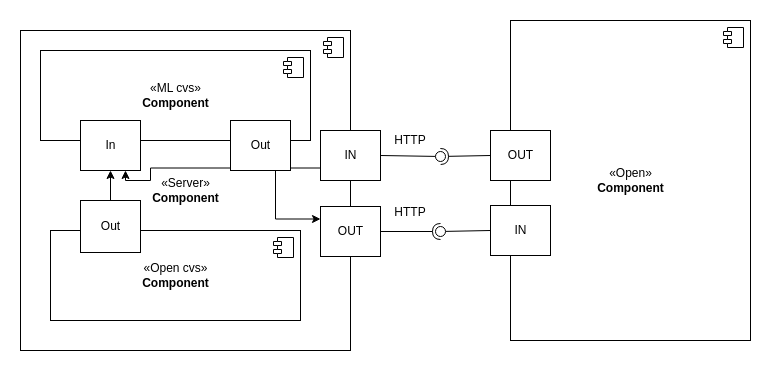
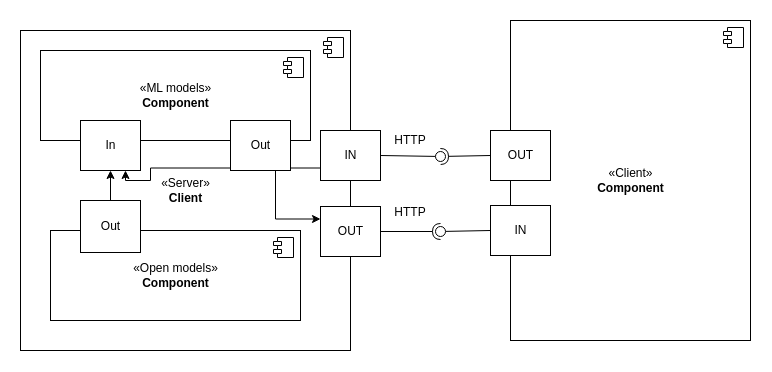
- <mxCell id="13" value="«ML cvs»&lt;br&gt;&lt;b&gt;Component&lt;/b&gt;" style="html=1;dropTarget=0;" vertex="1" parent="1"><mxGeometry x="40" y="50" width="270" height="90" as="geometry" /></mxCell>
+ <mxCell id="13" value="«ML models»&lt;br&gt;&lt;b&gt;Component&lt;/b&gt;" style="html=1;dropTarget=0;" vertex="1" parent="1"><mxGeometry x="40" y="50" width="270" height="90" as="geometry" /></mxCell>
- <mxCell id="4" value="«Open»&lt;br&gt;&lt;b&gt;Component&lt;/b&gt;" style="html=1;dropTarget=0;" vertex="1" parent="1"><mxGeometry x="510" y="20" width="240" height="320" as="geometry" /></mxCell>
+ <mxCell id="4" value="«Client»&lt;br&gt;&lt;b&gt;Component&lt;/b&gt;" style="html=1;dropTarget=0;" vertex="1" parent="1"><mxGeometry x="510" y="20" width="240" height="320" as="geometry" /></mxCell>
- <mxCell id="2" value="«Server»&lt;br&gt;&lt;b&gt;Component&lt;/b&gt;" style="html=1;dropTarget=0;" vertex="1" parent="1"><mxGeometry x="20" y="30" width="330" height="320" as="geometry" /></mxCell>
+ <mxCell id="2" value="«Server»&lt;br&gt;&lt;b&gt;Client&lt;/b&gt;" style="html=1;dropTarget=0;" vertex="1" parent="1"><mxGeometry x="20" y="30" width="330" height="320" as="geometry" /></mxCell>
- <mxCell id="15" value="«Open cvs»&lt;br&gt;&lt;b&gt;Component&lt;/b&gt;" style="html=1;dropTarget=0;" vertex="1" parent="1"><mxGeometry x="50" y="230" width="250" height="90" as="geometry" /></mxCell>
+ <mxCell id="15" value="«Open models»&lt;br&gt;&lt;b&gt;Component&lt;/b&gt;" style="html=1;dropTarget=0;" vertex="1" parent="1"><mxGeometry x="50" y="230" width="250" height="90" as="geometry" /></mxCell>
